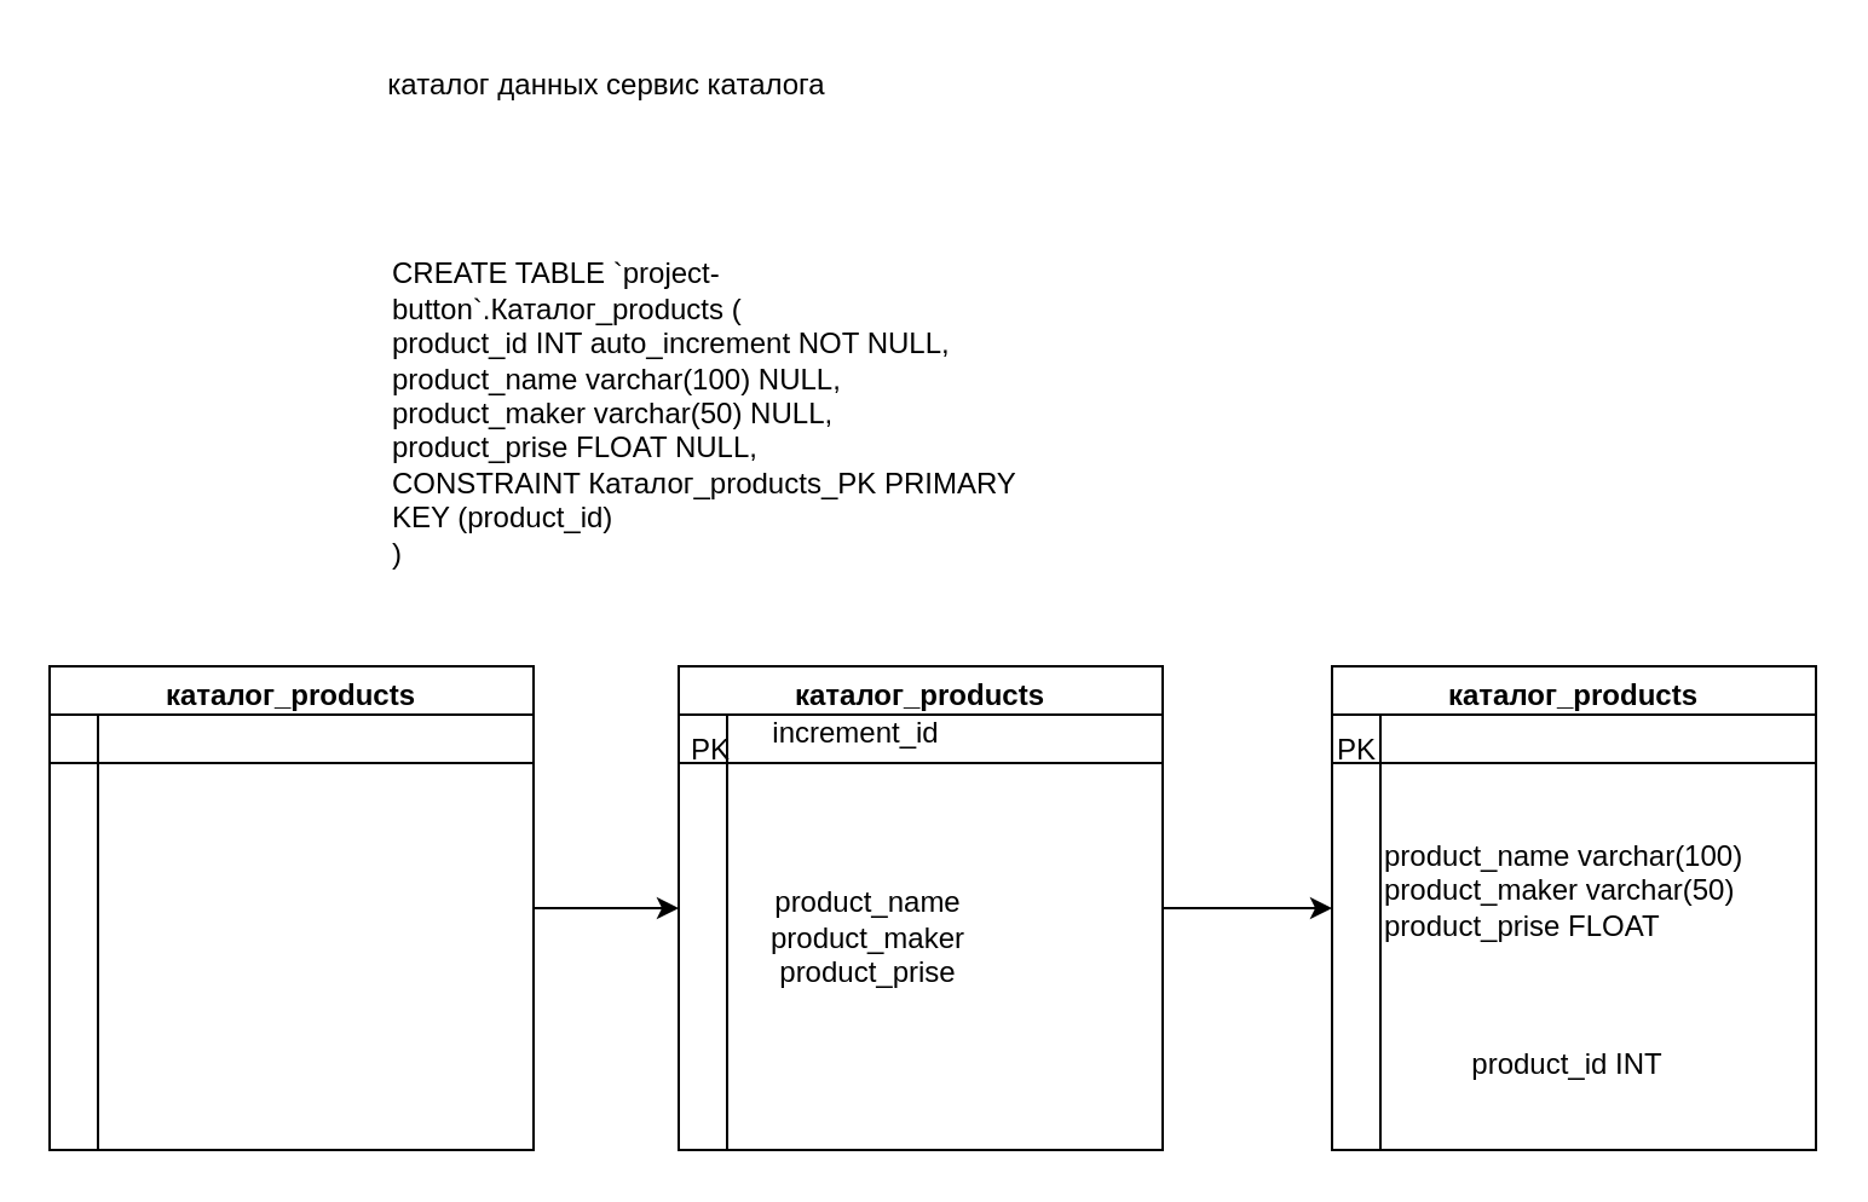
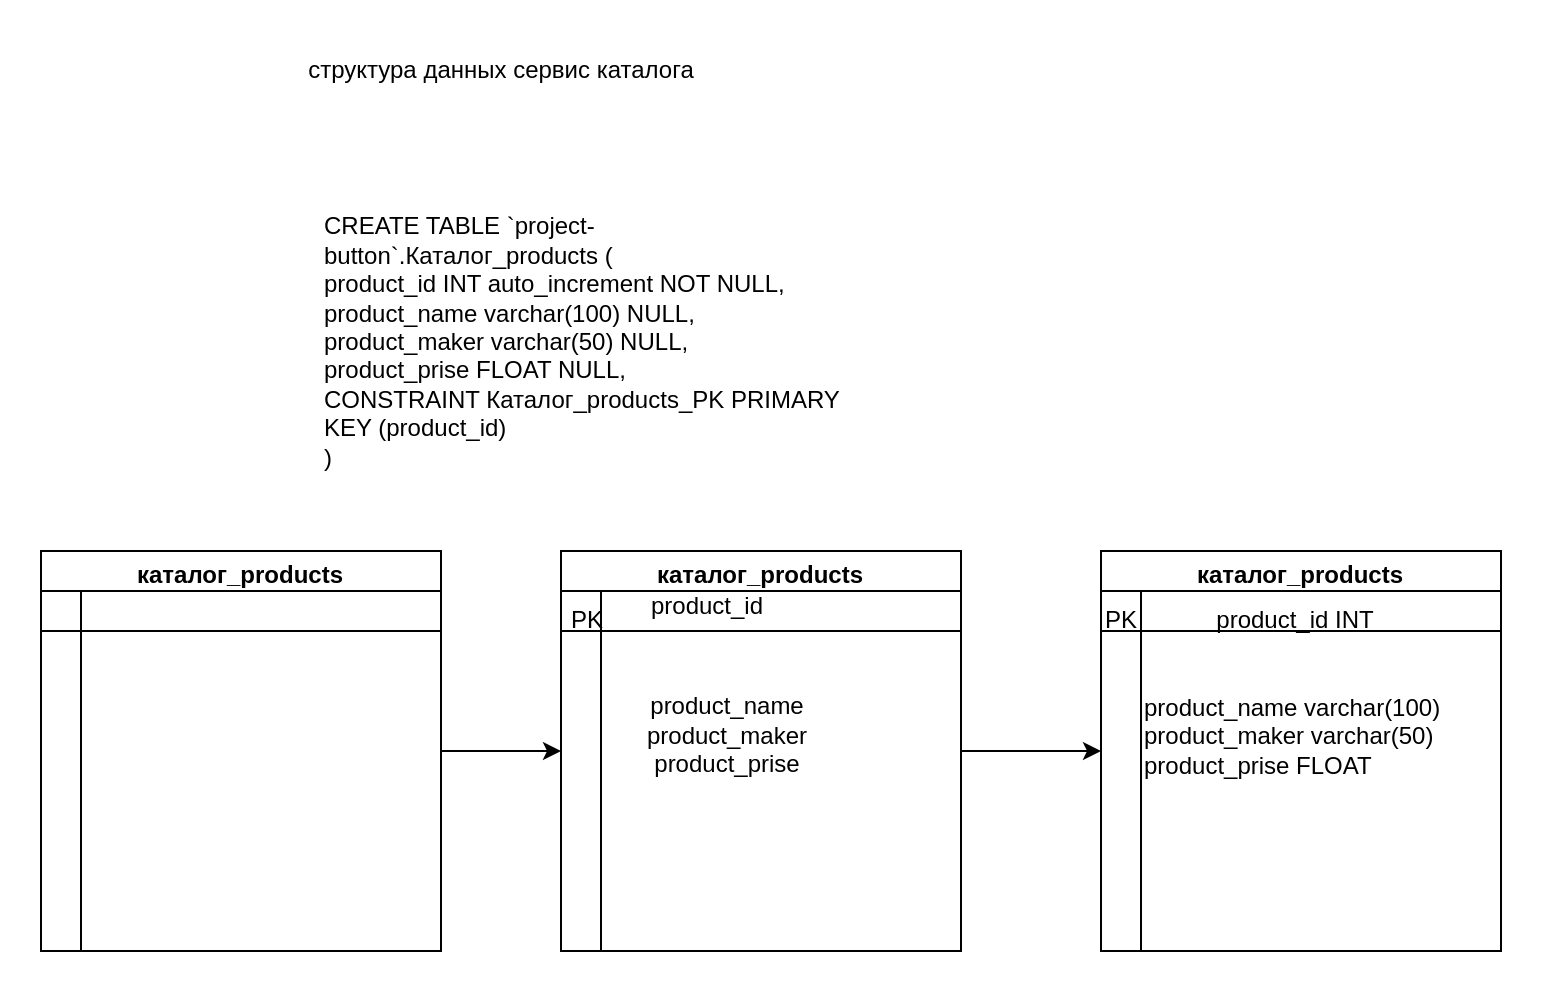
- <mxCell id="17" value="каталог данных сервис каталога" style="text;html=1;align=center;verticalAlign=middle;resizable=0;points=[];autosize=1;strokeColor=none;fillColor=none;" vertex="1" parent="1"><mxGeometry x="140" y="20" width="220" height="30" as="geometry" /></mxCell>
+ <mxCell id="17" value="структура данных сервис каталога" style="text;html=1;align=center;verticalAlign=middle;resizable=0;points=[];autosize=1;strokeColor=none;fillColor=none;" vertex="1" parent="1"><mxGeometry x="140" y="20" width="220" height="30" as="geometry" /></mxCell>
- <mxCell id="8" value="&lt;br&gt;increment_id" style="text;html=1;align=center;verticalAlign=middle;resizable=0;points=[];autosize=1;strokeColor=none;fillColor=none;" vertex="1" parent="5"><mxGeometry x="33" width="80" height="40" as="geometry" /></mxCell>
+ <mxCell id="8" value="&lt;br&gt;product_id" style="text;html=1;align=center;verticalAlign=middle;resizable=0;points=[];autosize=1;strokeColor=none;fillColor=none;" vertex="1" parent="5"><mxGeometry x="33" width="80" height="40" as="geometry" /></mxCell>
- <mxCell id="9" value="&lt;br style=&quot;text-align: left;&quot;&gt;&lt;span style=&quot;text-align: left;&quot;&gt;product_name&lt;/span&gt;&lt;br style=&quot;text-align: left;&quot;&gt;&lt;span style=&quot;text-align: left;&quot;&gt;product_maker&lt;br&gt;product_prise&lt;br&gt;&lt;/span&gt;" style="text;html=1;align=center;verticalAlign=middle;resizable=0;points=[];autosize=1;strokeColor=none;fillColor=none;" vertex="1" parent="5"><mxGeometry x="28" y="70" width="100" height="70" as="geometry" /></mxCell>
+ <mxCell id="9" value="&lt;br style=&quot;text-align: left;&quot;&gt;&lt;span style=&quot;text-align: left;&quot;&gt;product_name&lt;/span&gt;&lt;br style=&quot;text-align: left;&quot;&gt;&lt;span style=&quot;text-align: left;&quot;&gt;product_maker&lt;br&gt;product_prise&lt;br&gt;&lt;/span&gt;" style="text;html=1;align=center;verticalAlign=middle;resizable=0;points=[];autosize=1;strokeColor=none;fillColor=none;" vertex="1" parent="5"><mxGeometry x="33" y="50" width="100" height="70" as="geometry" /></mxCell>
- <mxCell id="15" value="product_id INT" style="text;html=1;align=center;verticalAlign=middle;resizable=0;points=[];autosize=1;strokeColor=none;fillColor=none;" vertex="1" parent="12"><mxGeometry x="47" y="150" width="100" height="30" as="geometry" /></mxCell>
+ <mxCell id="15" value="product_id INT" style="text;html=1;align=center;verticalAlign=middle;resizable=0;points=[];autosize=1;strokeColor=none;fillColor=none;" vertex="1" parent="12"><mxGeometry x="47" y="20" width="100" height="30" as="geometry" /></mxCell>
